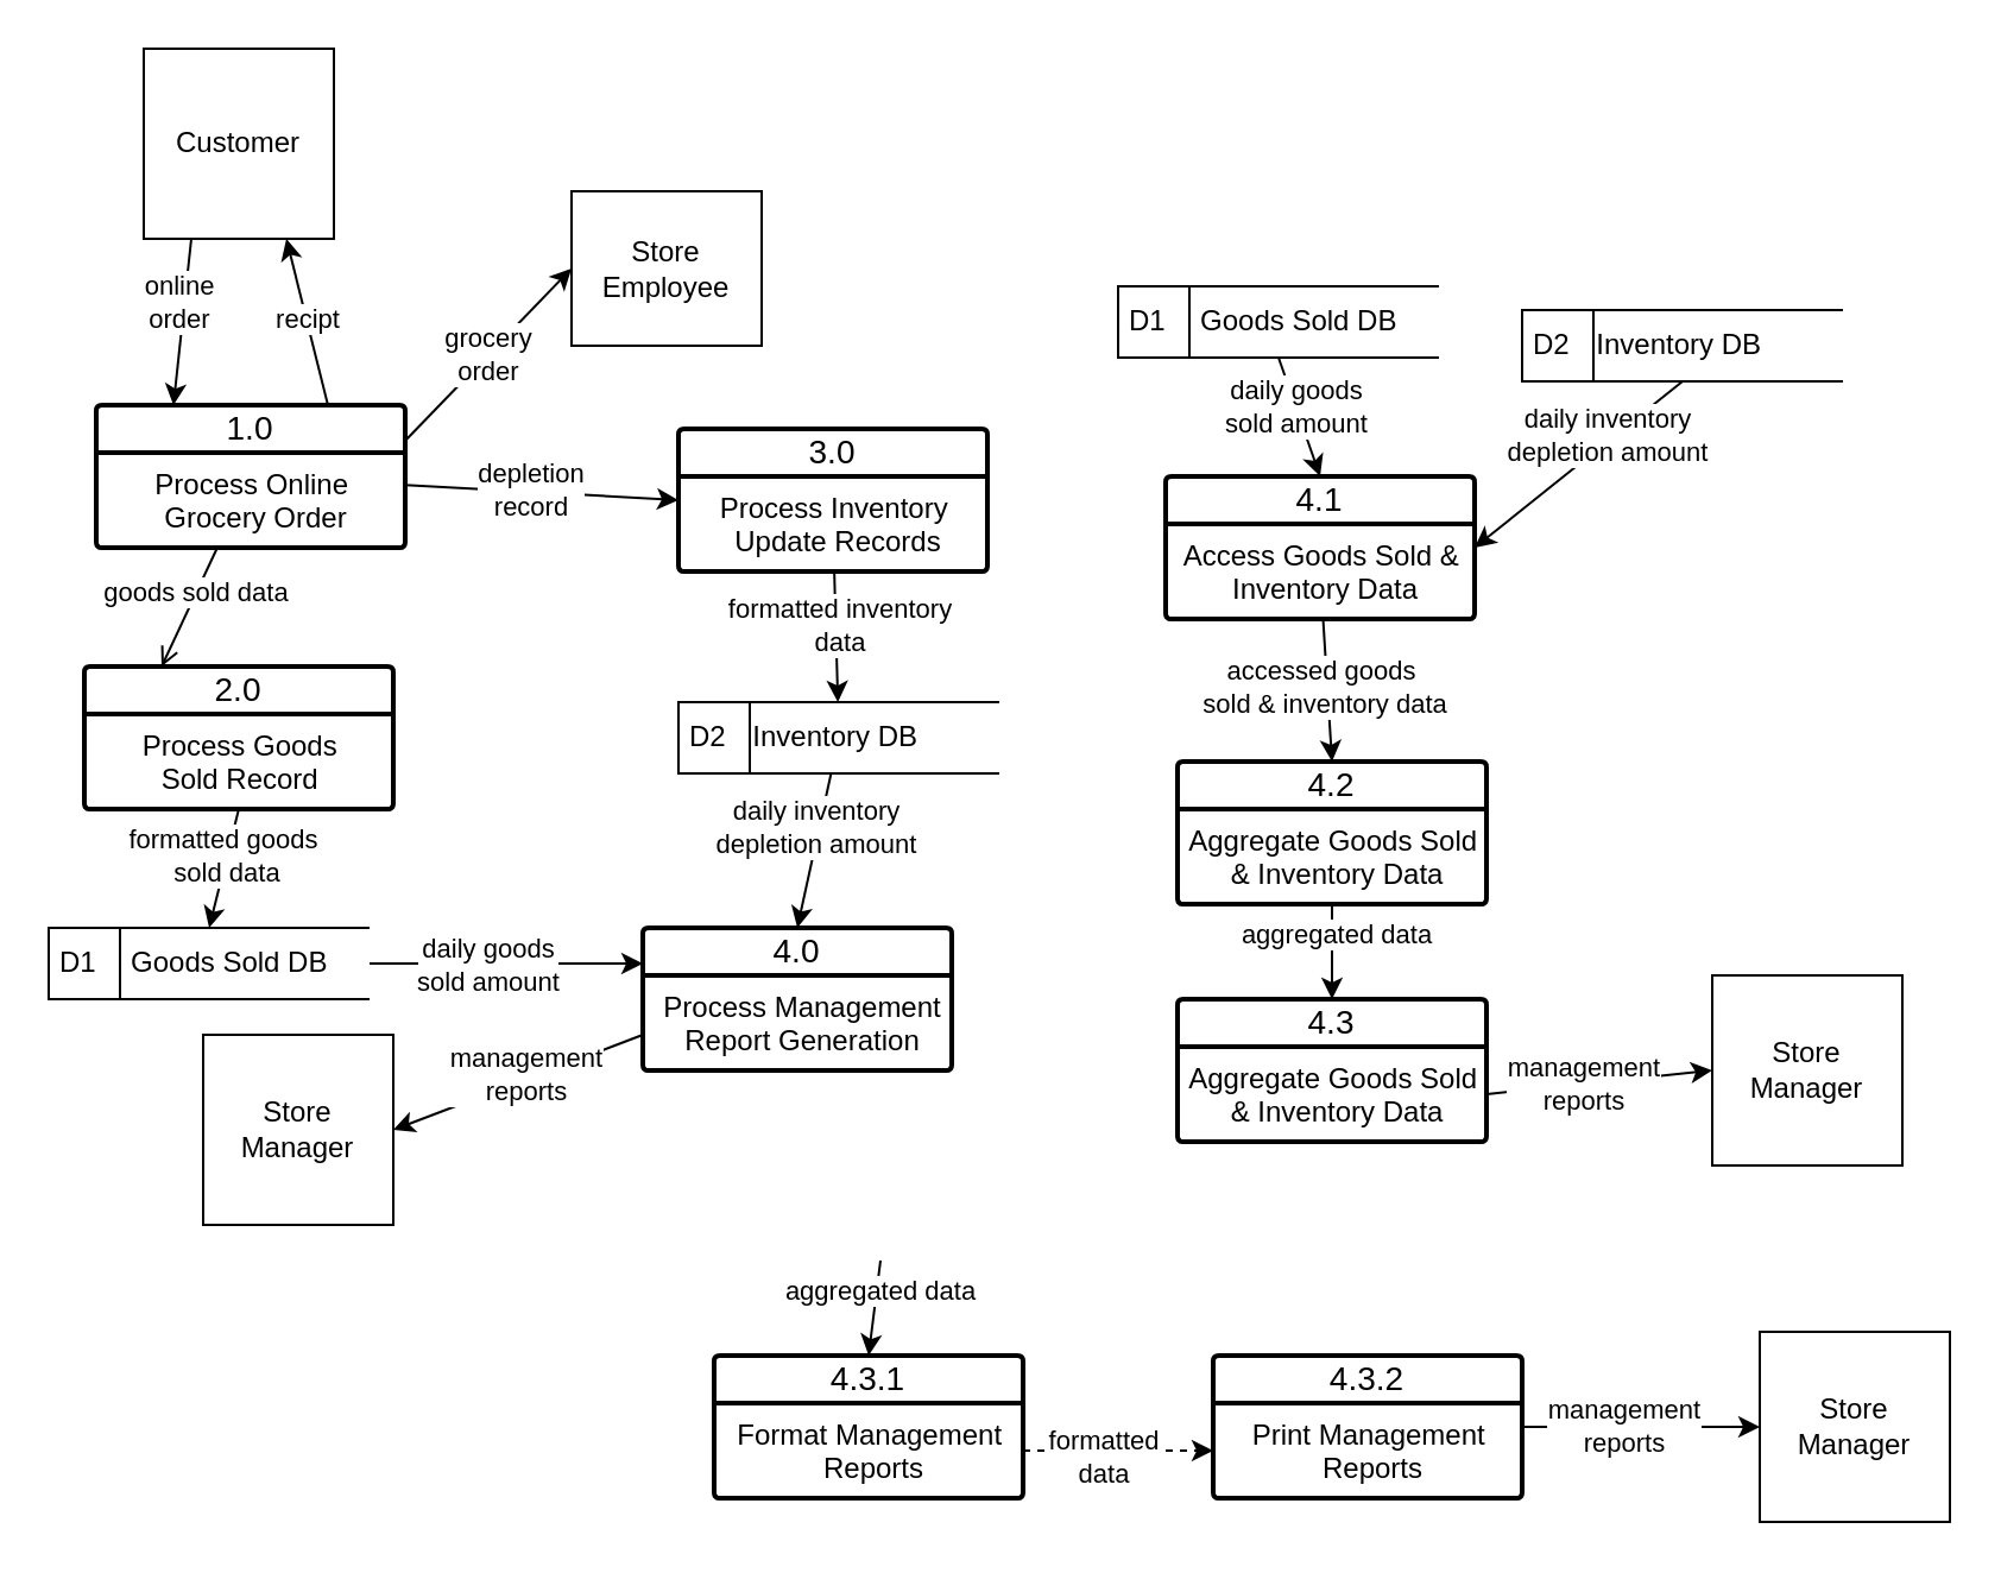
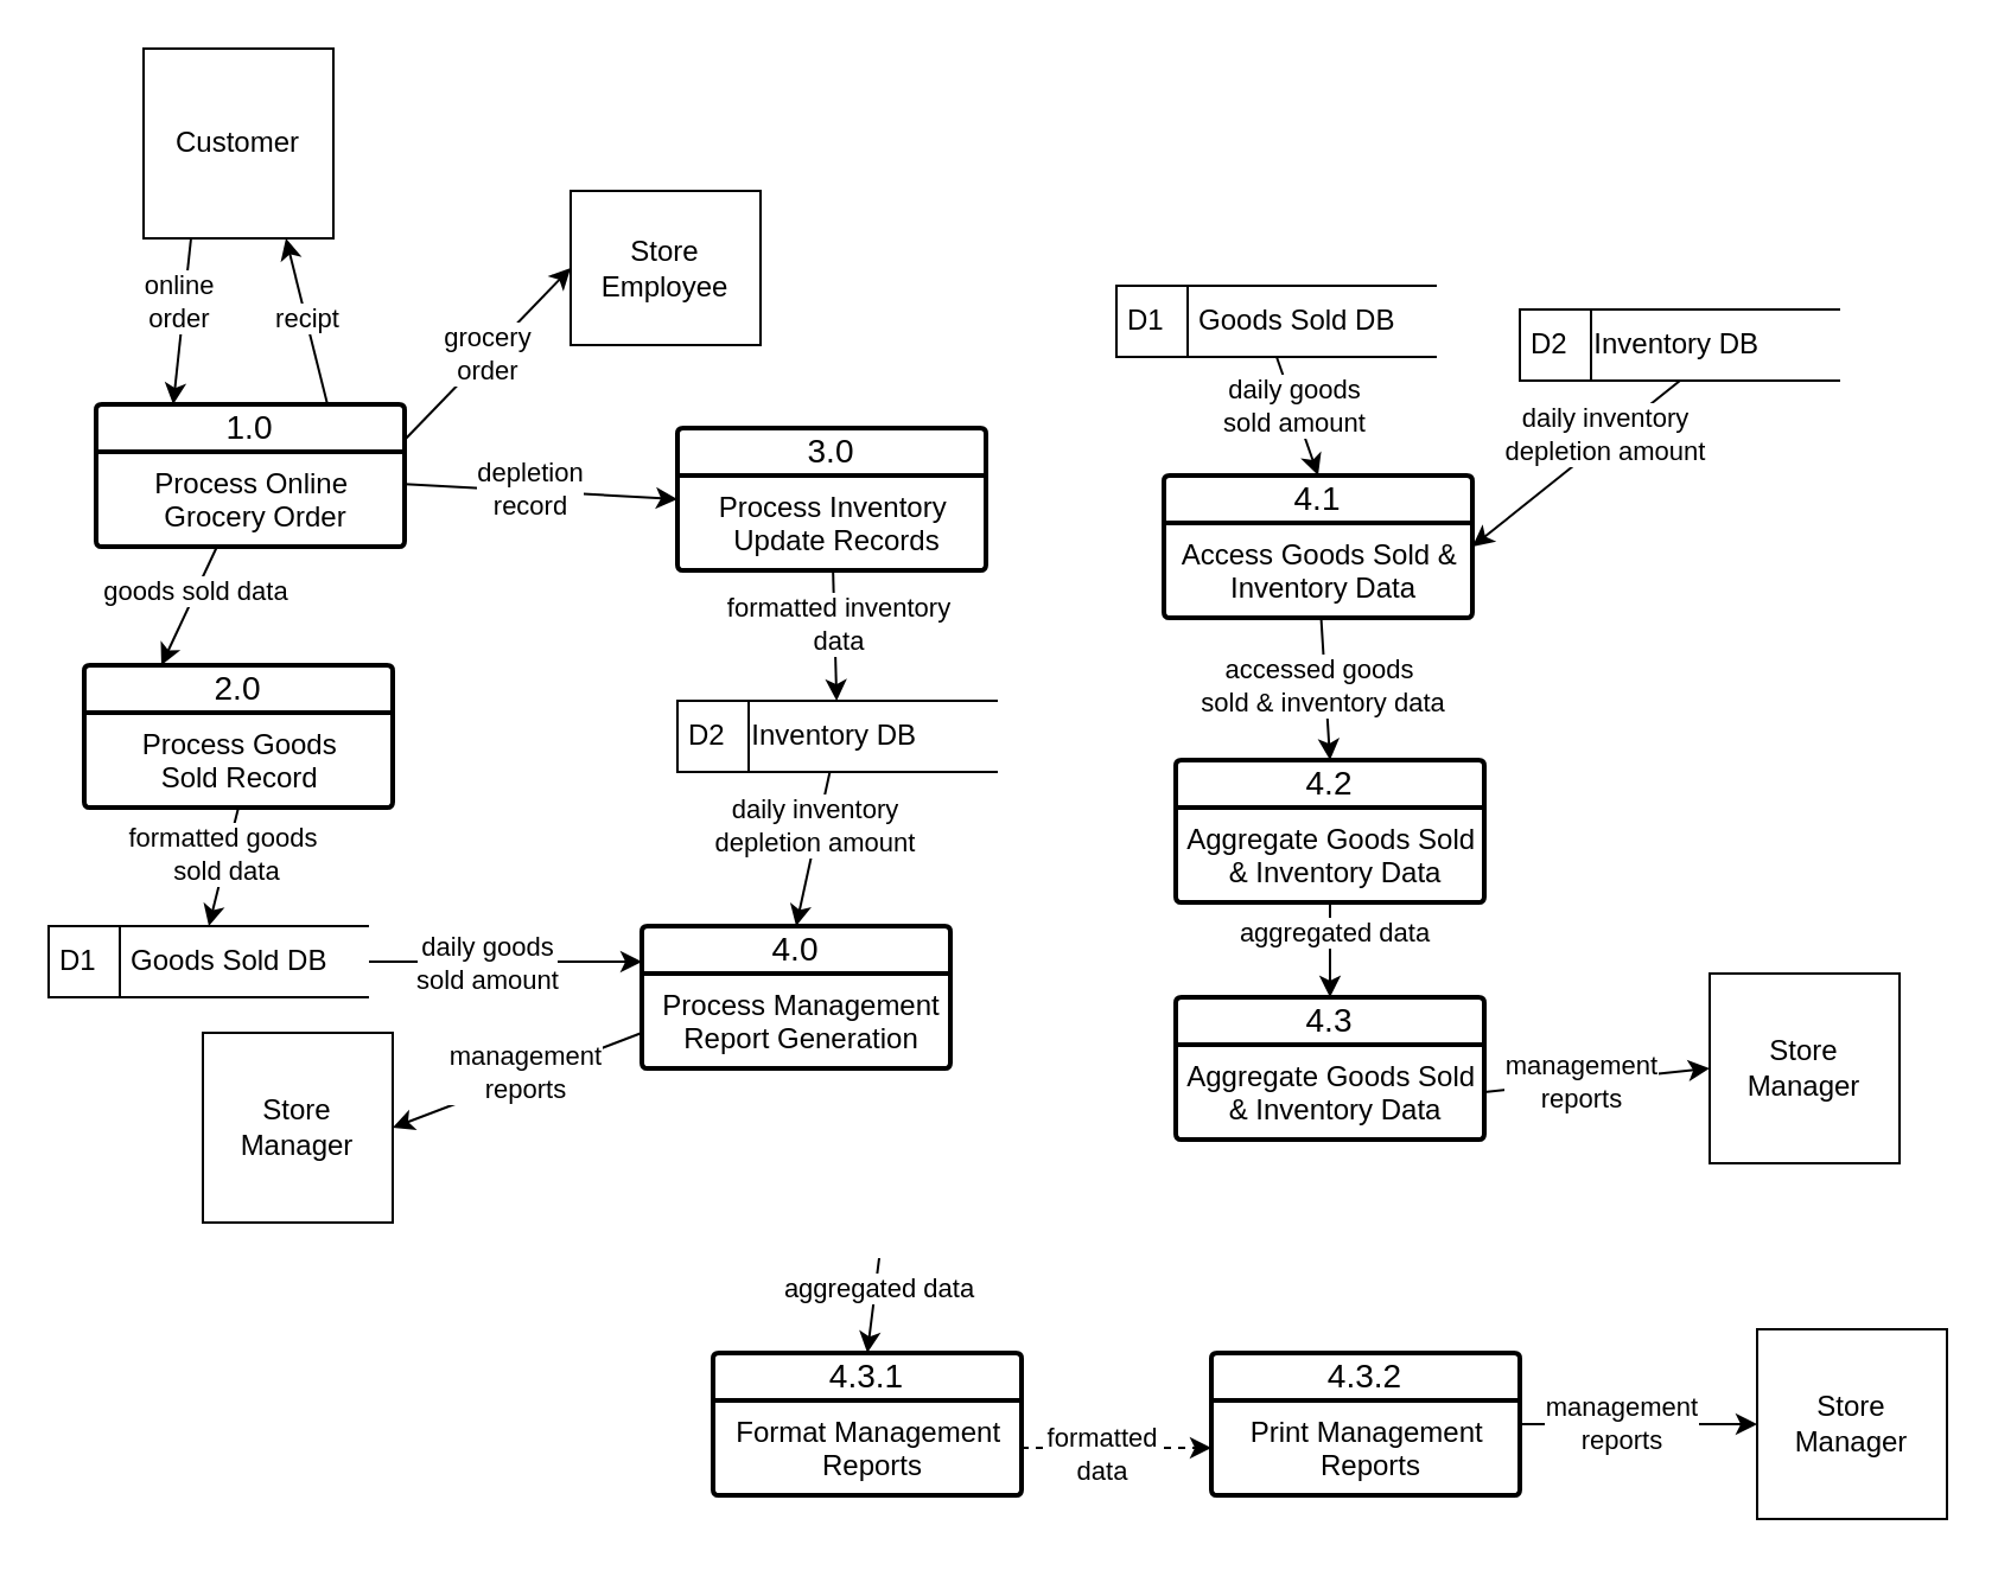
- <mxCell id="12" style="rounded=0;orthogonalLoop=1;jettySize=auto;html=1;entryX=0.25;entryY=0;entryDx=0;entryDy=0;endArrow=open;" parent="1" source="16" target="18" edge="1"><mxGeometry relative="1" as="geometry" /></mxCell>
+ <mxCell id="12" style="rounded=0;orthogonalLoop=1;jettySize=auto;html=1;entryX=0.25;entryY=0;entryDx=0;entryDy=0;" parent="1" source="16" target="18" edge="1"><mxGeometry relative="1" as="geometry" /></mxCell>
